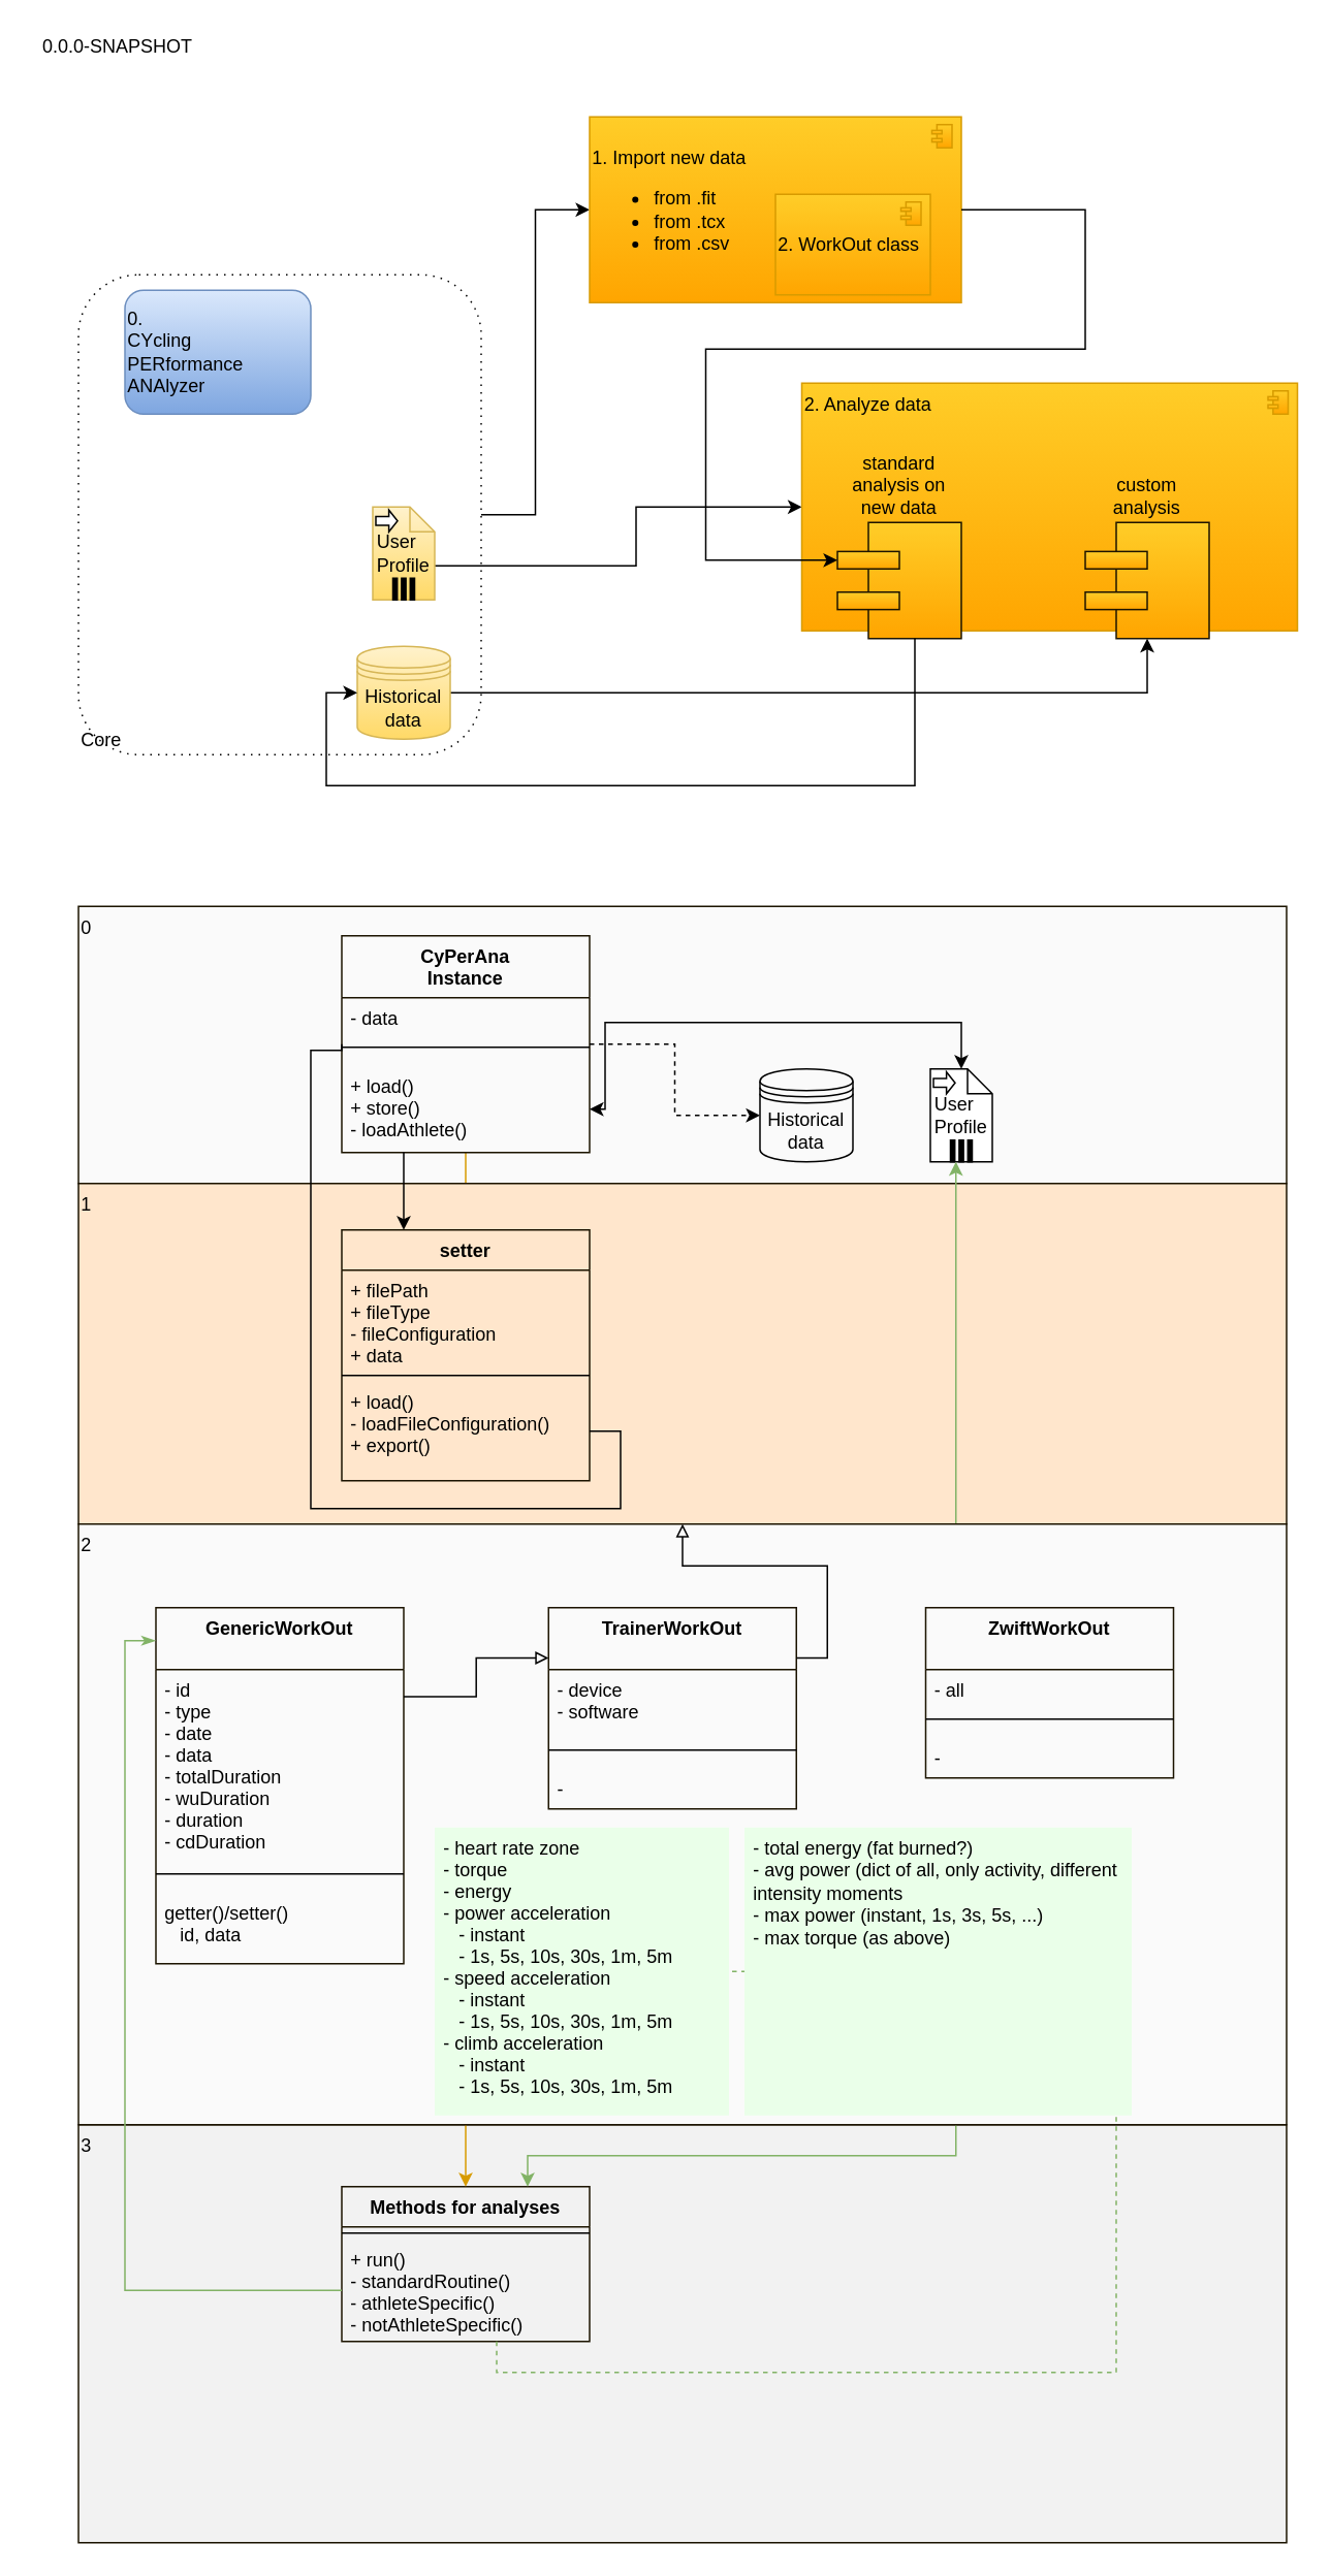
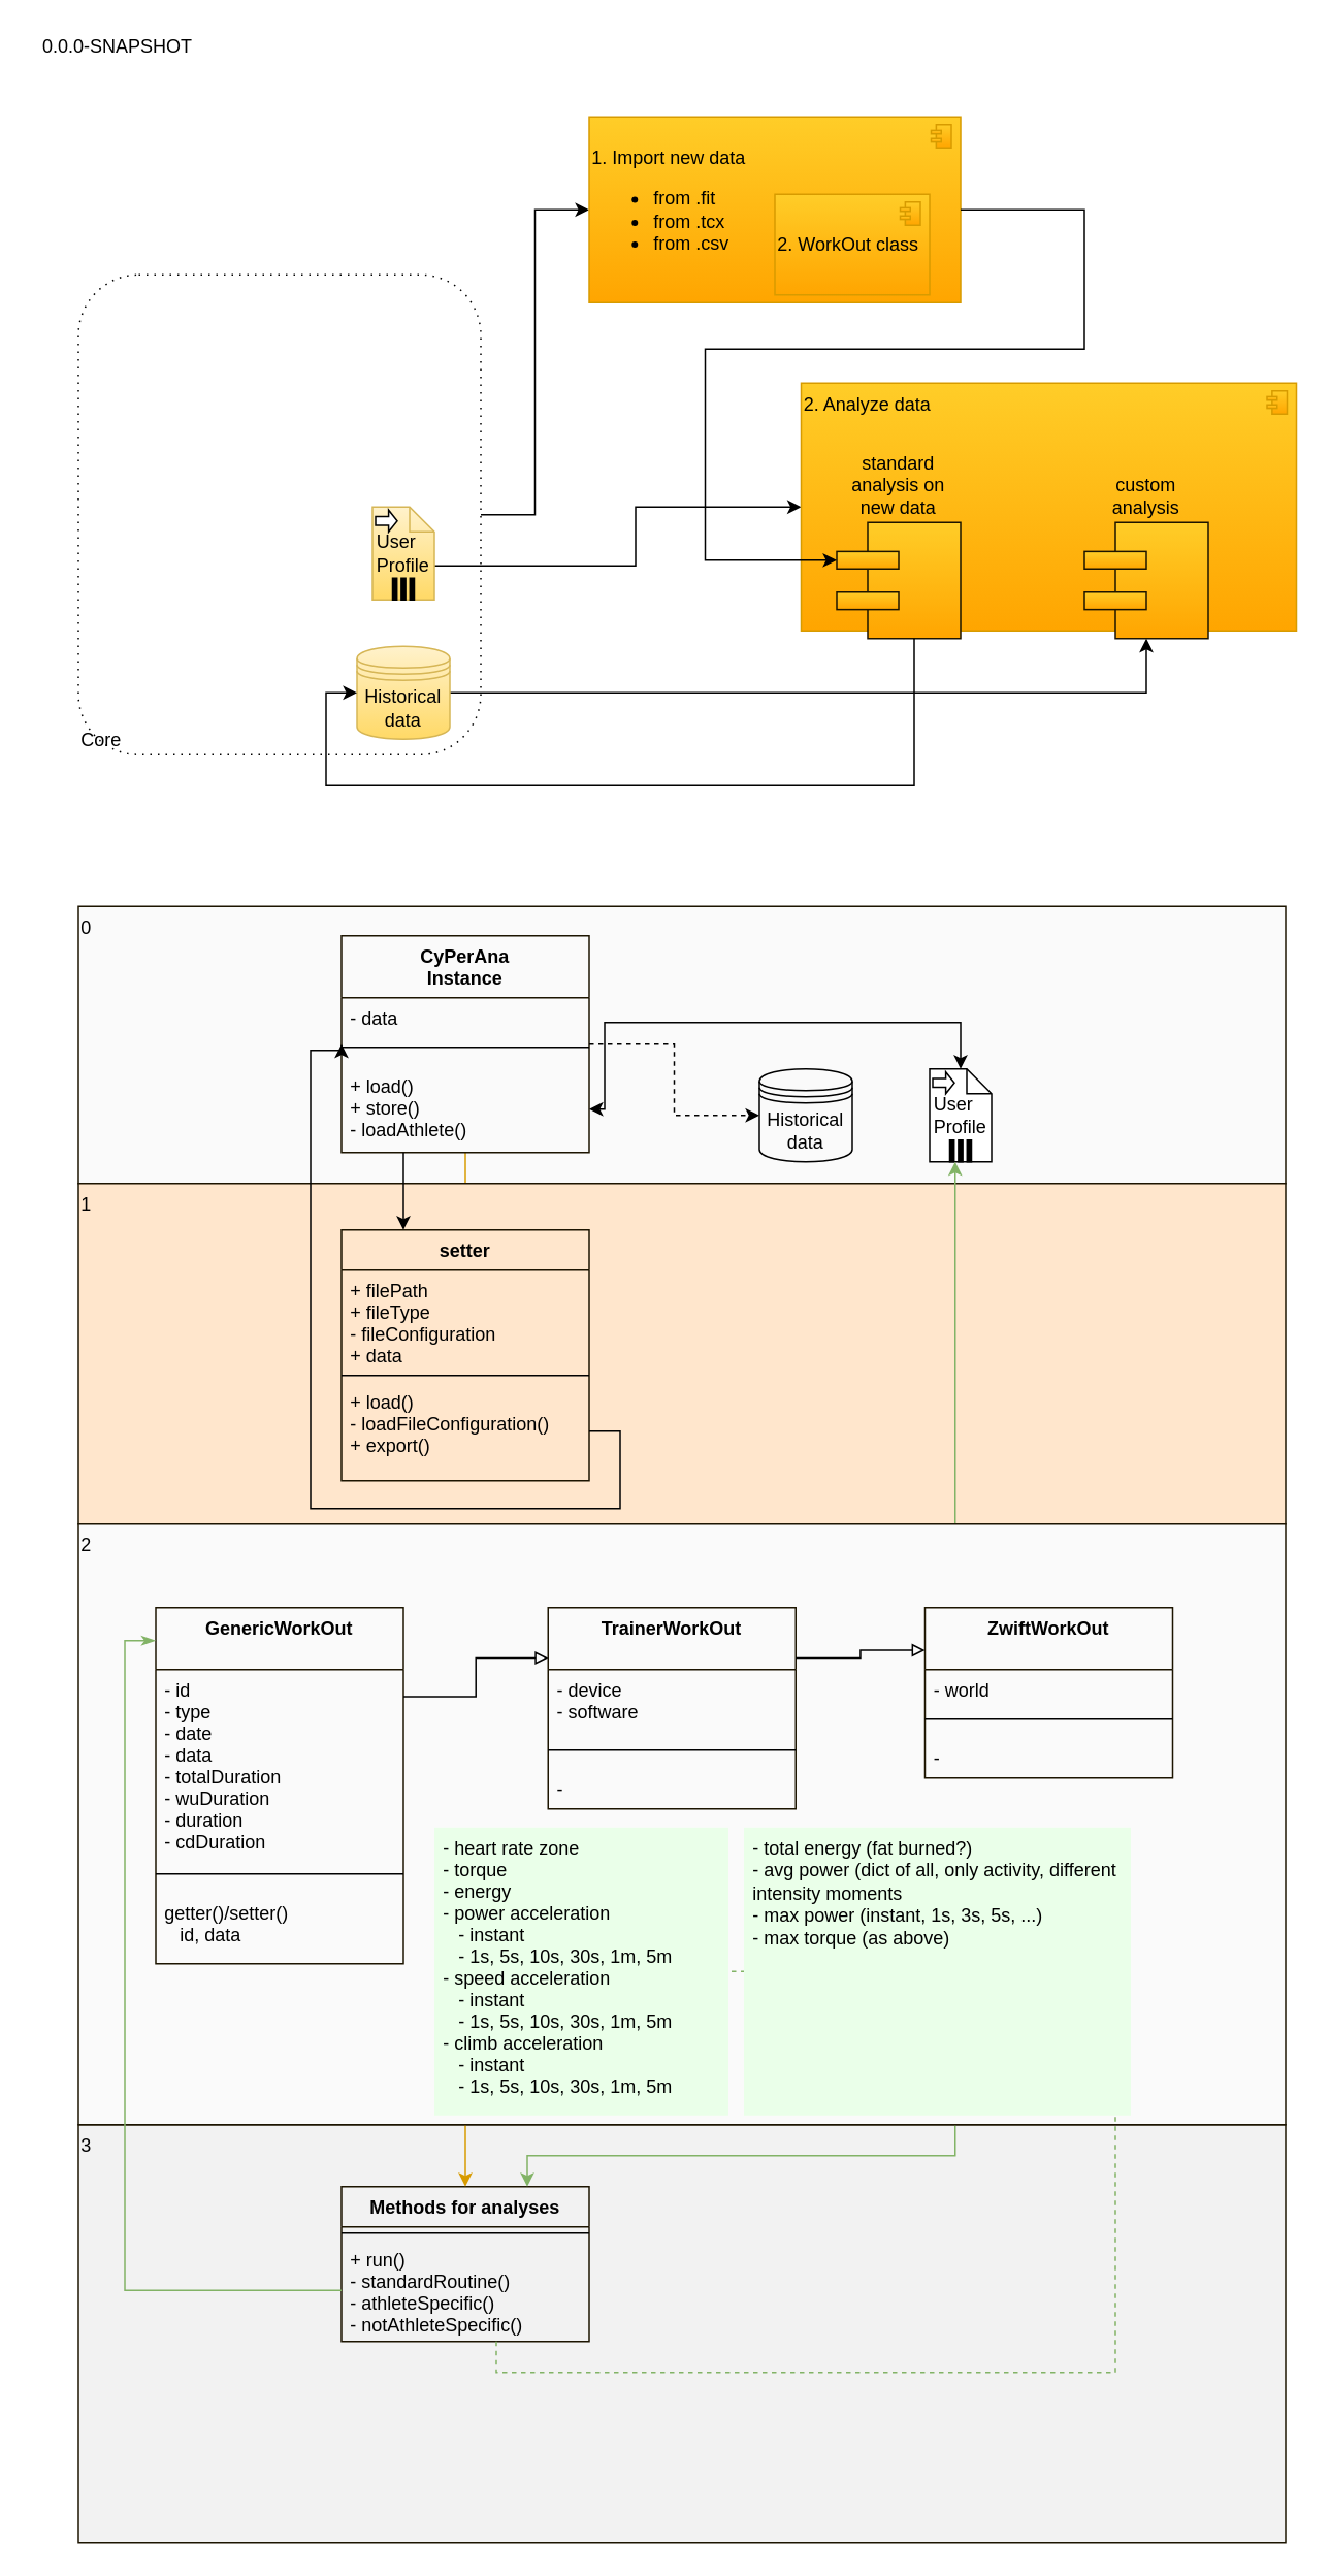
- <mxCell id="6" value="0.&lt;br&gt;CYcling&lt;br&gt;PERformance&lt;br&gt;ANAlyzer" style="shape=ext;rounded=1;html=1;whiteSpace=wrap;fillColor=#dae8fc;align=left;strokeColor=#6c8ebf;gradientColor=#7ea6e0;" parent="1" vertex="1"><mxGeometry x="80" y="187" width="120" height="80" as="geometry" /></mxCell>
- <mxCell id="39" style="edgeStyle=orthogonalEdgeStyle;rounded=0;orthogonalLoop=1;jettySize=auto;html=1;exitX=1;exitY=0.5;exitDx=0;exitDy=0;entryX=0;entryY=0.5;entryDx=0;entryDy=0;endArrow=none;" parent="1" source="38" target="24" edge="1"><mxGeometry relative="1" as="geometry"><Array as="points"><mxPoint x="400" y="924" /><mxPoint x="400" y="974" /><mxPoint x="200" y="974" /><mxPoint x="200" y="678" /></Array></mxGeometry></mxCell>
+ <mxCell id="39" style="edgeStyle=orthogonalEdgeStyle;rounded=0;orthogonalLoop=1;jettySize=auto;html=1;exitX=1;exitY=0.5;exitDx=0;exitDy=0;entryX=0;entryY=0.5;entryDx=0;entryDy=0;" parent="1" source="38" target="24" edge="1"><mxGeometry relative="1" as="geometry"><Array as="points"><mxPoint x="400" y="924" /><mxPoint x="400" y="974" /><mxPoint x="200" y="974" /><mxPoint x="200" y="678" /></Array></mxGeometry></mxCell>
- <mxCell id="57" style="edgeStyle=orthogonalEdgeStyle;rounded=0;orthogonalLoop=1;jettySize=auto;html=1;startArrow=none;startFill=0;endArrow=block;endFill=0;exitX=1;exitY=0.25;exitDx=0;exitDy=0;" parent="1" source="52" target="34" edge="1"><mxGeometry relative="1" as="geometry"><mxPoint x="490" y="1088" as="sourcePoint" /><mxPoint x="570" y="1092" as="targetPoint" /></mxGeometry></mxCell>
+ <mxCell id="57" style="edgeStyle=orthogonalEdgeStyle;rounded=0;orthogonalLoop=1;jettySize=auto;html=1;entryX=0;entryY=0.25;entryDx=0;entryDy=0;startArrow=none;startFill=0;endArrow=block;endFill=0;exitX=1;exitY=0.25;exitDx=0;exitDy=0;" parent="1" source="52" target="48" edge="1"><mxGeometry relative="1" as="geometry"><mxPoint x="490" y="1088" as="sourcePoint" /><mxPoint x="570" y="1092" as="targetPoint" /></mxGeometry></mxCell>
- <mxCell id="49" value="- all" style="text;strokeColor=none;fillColor=none;align=left;verticalAlign=top;spacingLeft=4;spacingRight=4;overflow=hidden;rotatable=0;points=[[0,0.5],[1,0.5]];portConstraint=eastwest;" parent="48" vertex="1"><mxGeometry y="40" width="160" height="20" as="geometry" /></mxCell>
+ <mxCell id="49" value="- world" style="text;strokeColor=none;fillColor=none;align=left;verticalAlign=top;spacingLeft=4;spacingRight=4;overflow=hidden;rotatable=0;points=[[0,0.5],[1,0.5]];portConstraint=eastwest;" parent="48" vertex="1"><mxGeometry y="40" width="160" height="20" as="geometry" /></mxCell>
